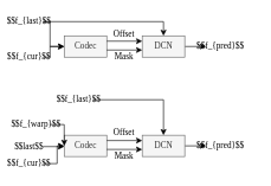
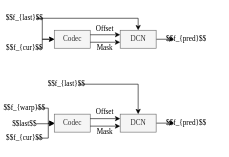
- <mxCell id="29" value="$$f_{warp}$$" style="text;html=1;strokeColor=none;fillColor=none;align=center;verticalAlign=middle;rounded=0;fontFamily=Verdana;" vertex="1" parent="2"><mxGeometry x="10" y="145" width="40" height="20" as="geometry" /></mxCell>
+ <mxCell id="29" value="$$f_{warp}$$" style="text;html=1;strokeColor=none;fillColor=none;align=center;verticalAlign=middle;rounded=0;fontFamily=Verdana;" vertex="1" parent="2"><mxGeometry y="150" width="40" height="20" as="geometry" /></mxCell>
